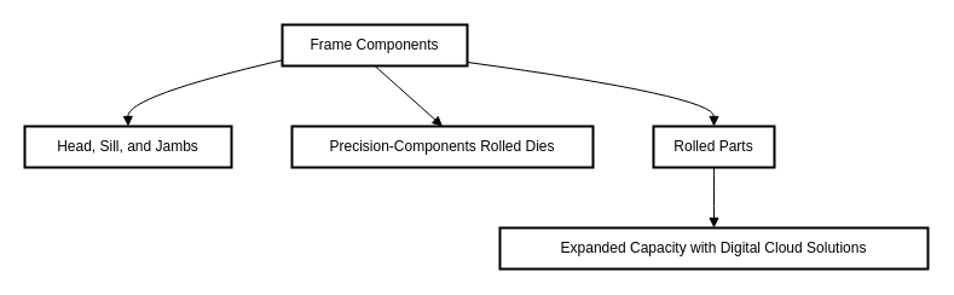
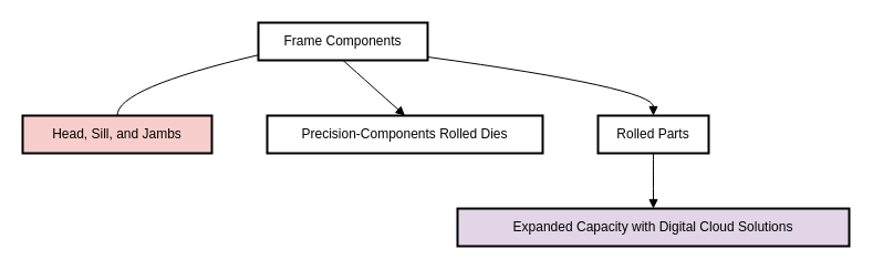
- <mxCell id="7" value="" style="curved=1;startArrow=none;endArrow=block;exitX=0;exitY=0.86;entryX=0.5;entryY=0;" edge="1" parent="1" source="2" target="3"><mxGeometry relative="1" as="geometry"><Array as="points"><mxPoint x="105" y="79" /></Array></mxGeometry></mxCell>
+ <mxCell id="7" value="" style="curved=1;startArrow=none;endArrow=none;exitX=0;exitY=0.86;entryX=0.5;entryY=0;" edge="1" parent="1" source="2" target="3"><mxGeometry relative="1" as="geometry"><Array as="points"><mxPoint x="105" y="79" /></Array></mxGeometry></mxCell>
- <mxCell id="3" value="Head, Sill, and Jambs" style="whiteSpace=wrap;strokeWidth=2;" vertex="1" parent="1"><mxGeometry y="104" width="171" height="34" as="geometry" x="20" /></mxCell>
+ <mxCell id="3" value="Head, Sill, and Jambs" style="whiteSpace=wrap;strokeWidth=2;fillColor=#f8cecc;" vertex="1" parent="1"><mxGeometry y="104" width="171" height="34" as="geometry" x="20" /></mxCell>
- <mxCell id="6" value="Expanded Capacity with Digital Cloud Solutions" style="whiteSpace=wrap;strokeWidth=2;" vertex="1" parent="1"><mxGeometry x="413" y="188" width="354" height="34" as="geometry" /></mxCell>
+ <mxCell id="6" value="Expanded Capacity with Digital Cloud Solutions" style="whiteSpace=wrap;strokeWidth=2;fillColor=#e1d5e7;" vertex="1" parent="1"><mxGeometry x="413" y="188" width="354" height="34" as="geometry" /></mxCell>
